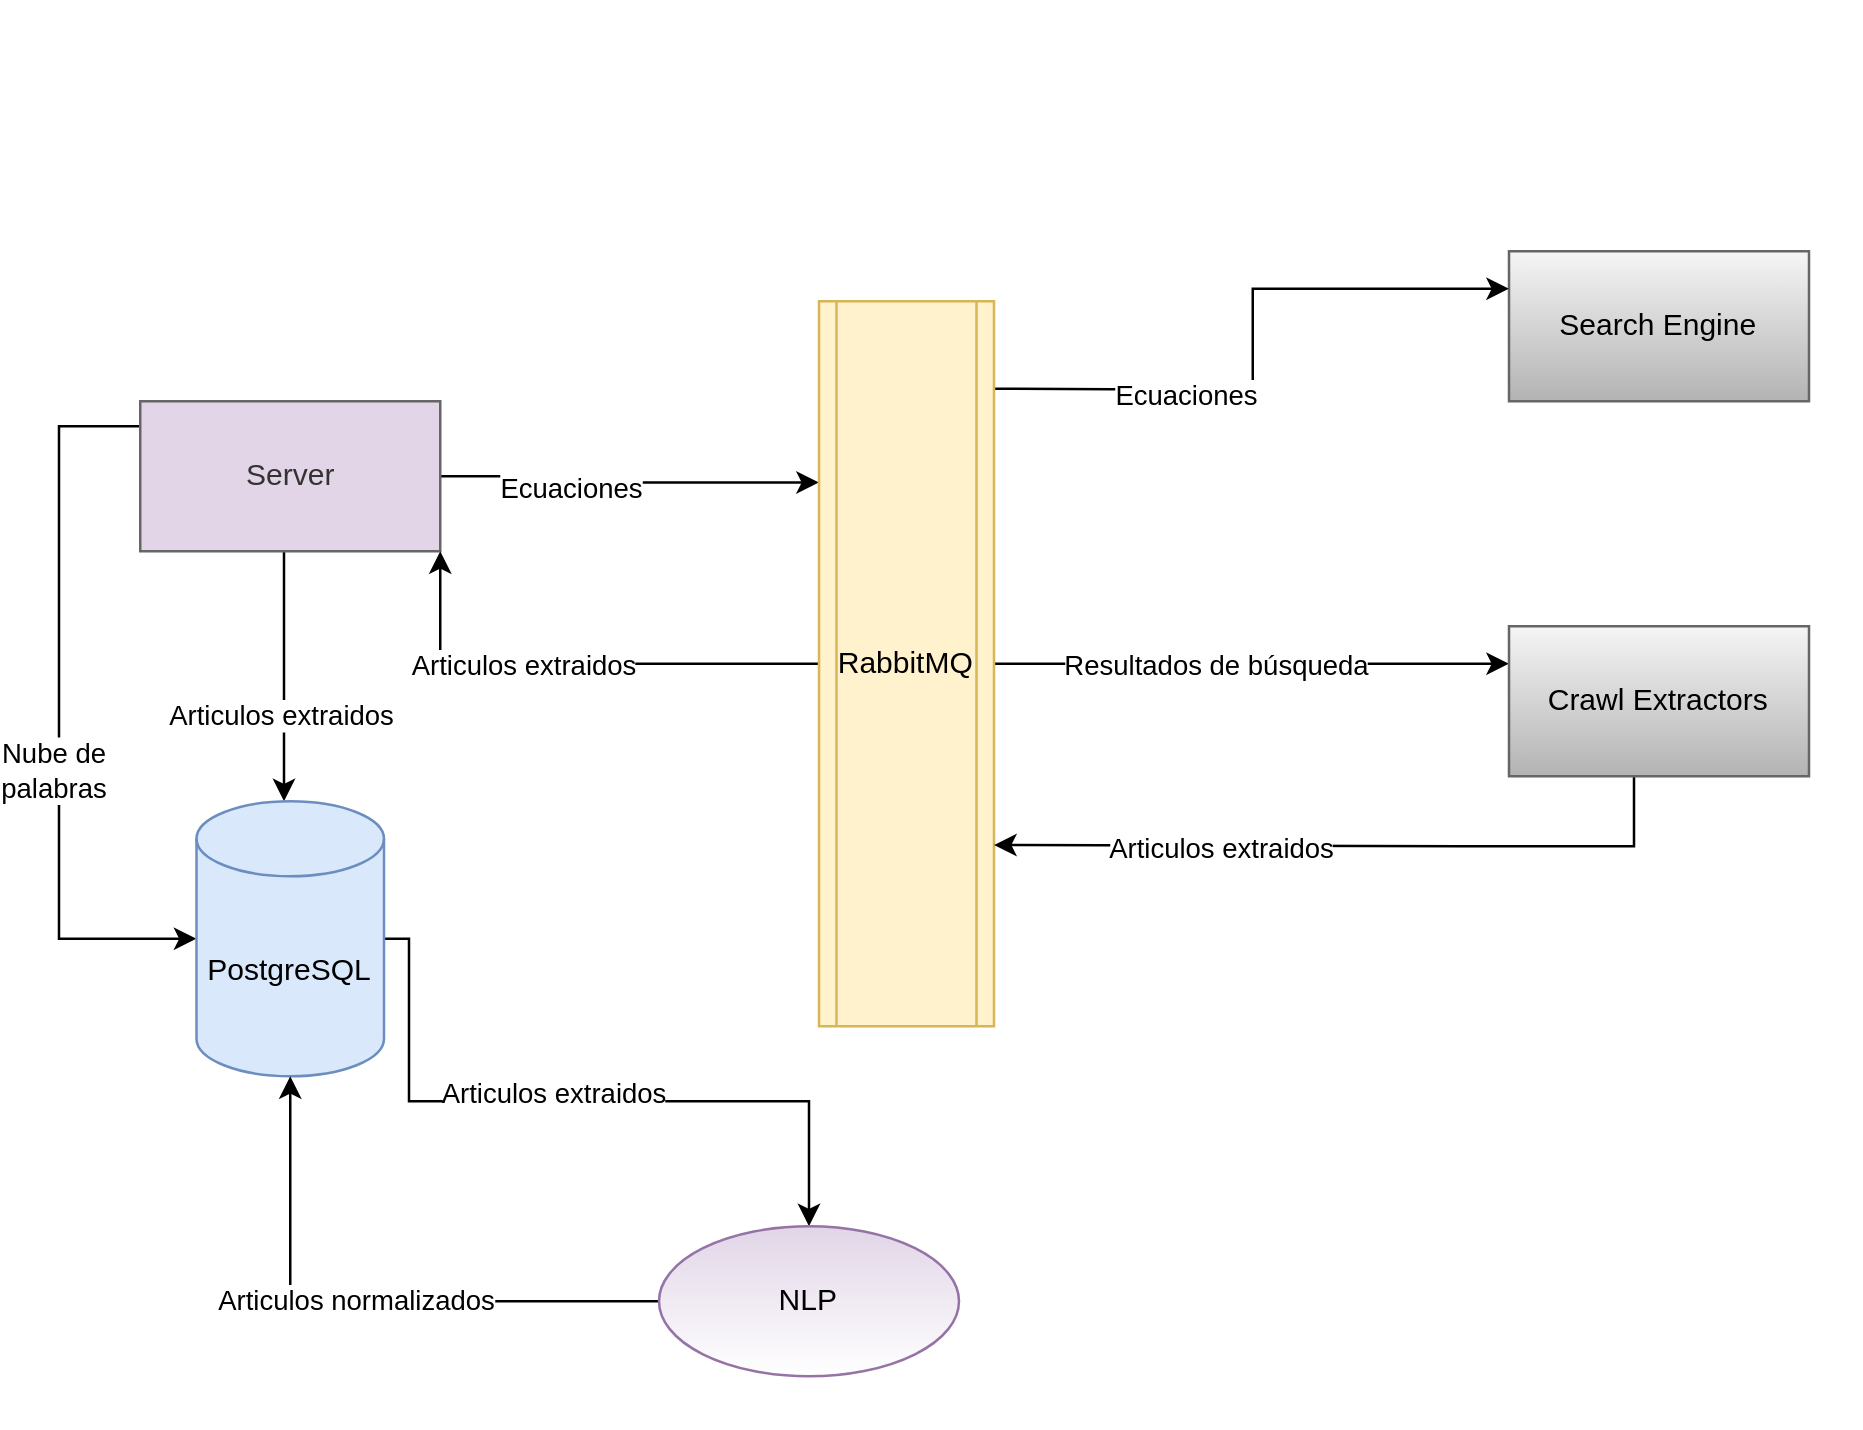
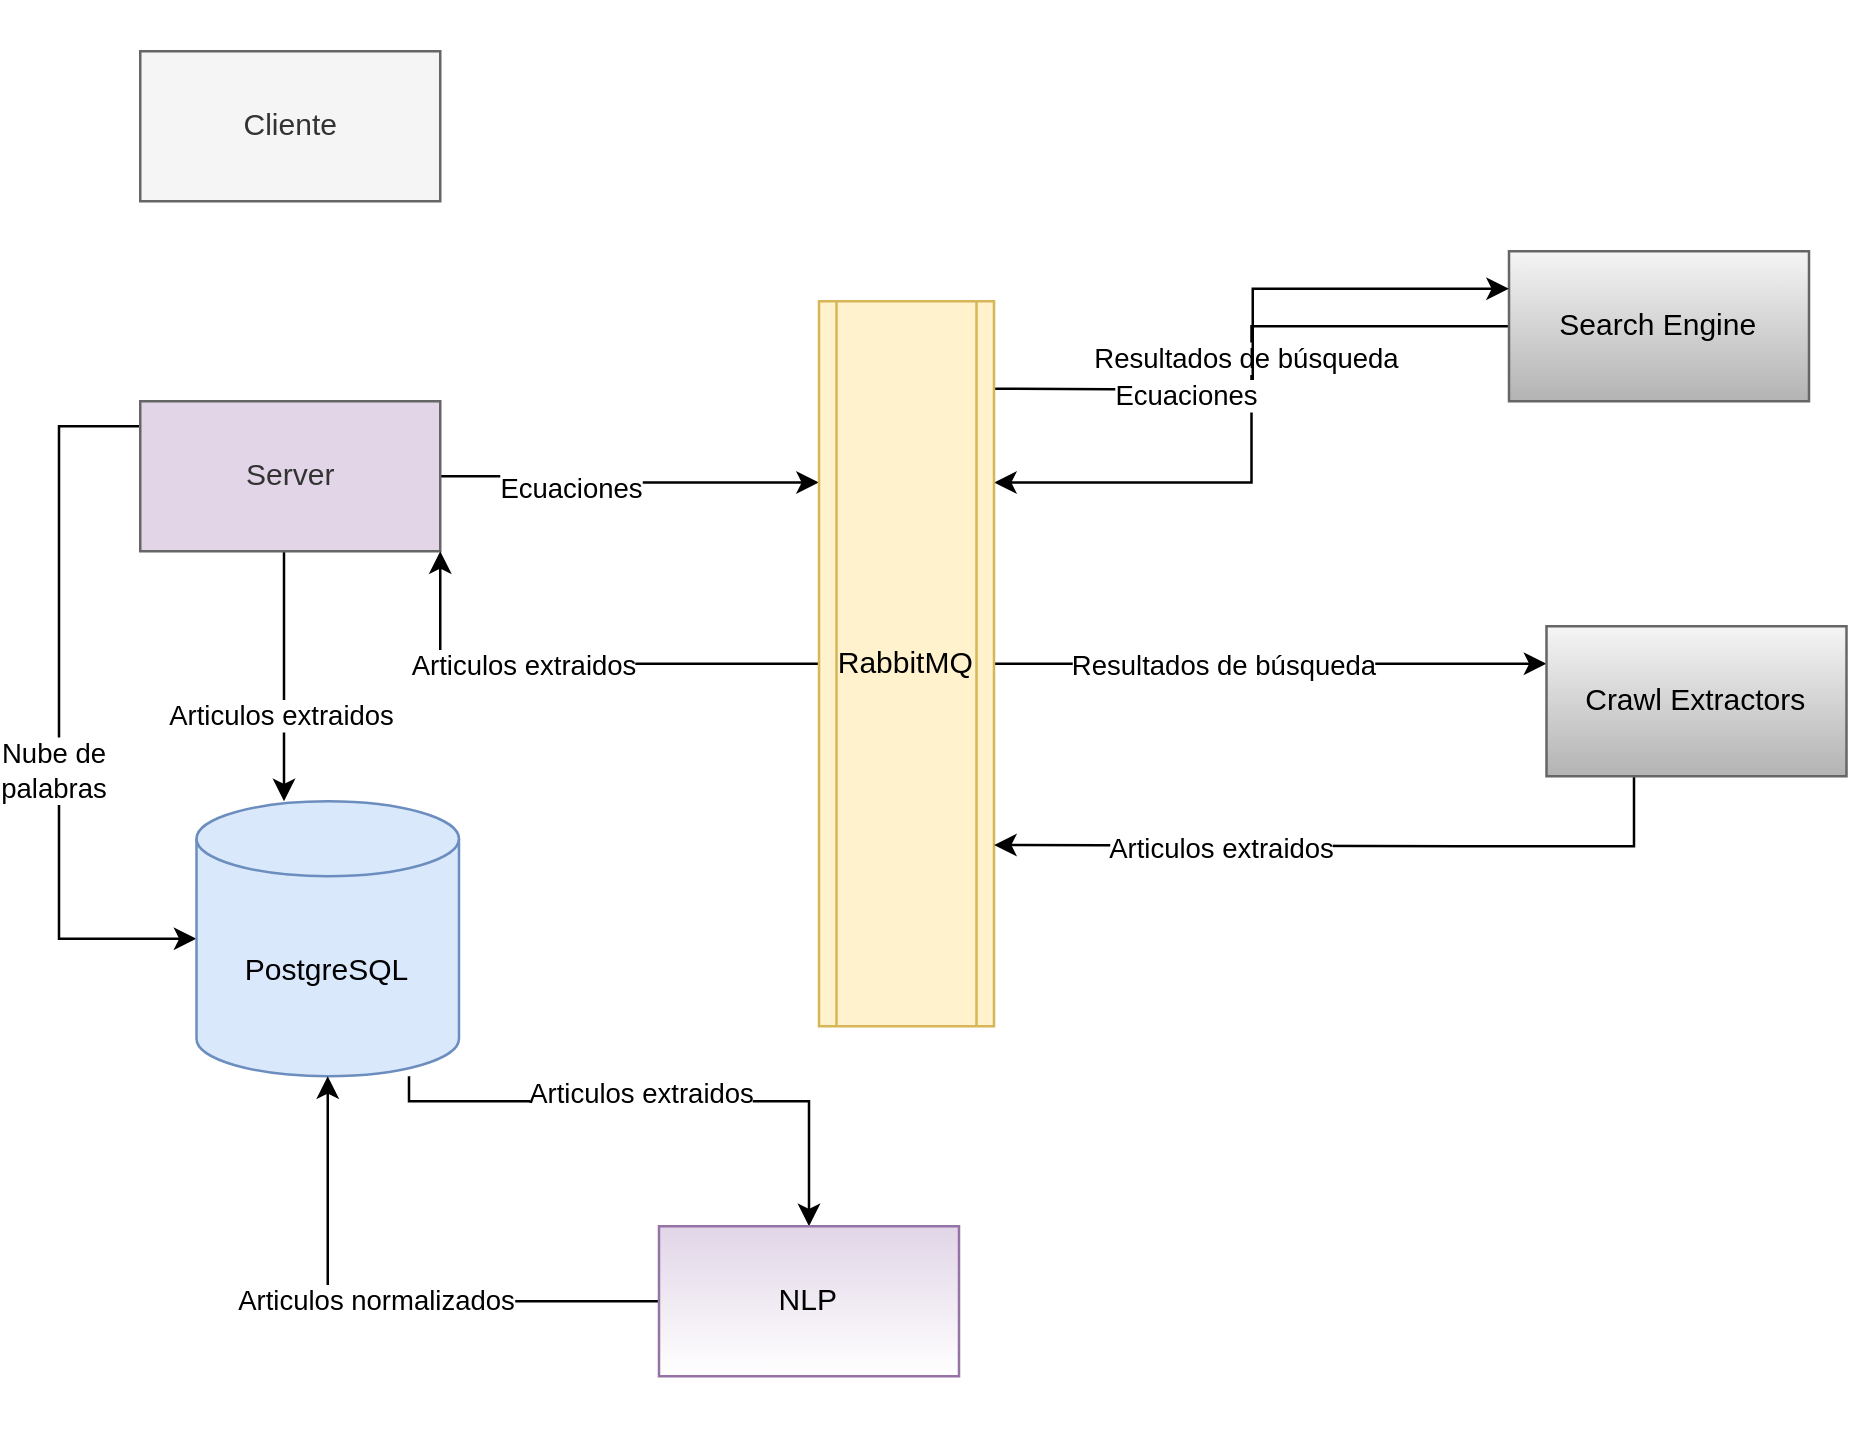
+ <mxCell id="28" value="Cliente" style="rounded=0;whiteSpace=wrap;html=1;fillColor=#f5f5f5;strokeColor=#666666;fontColor=#333333;" vertex="1" parent="1"><mxGeometry x="52.5" y="20" width="120" height="60" as="geometry" /></mxCell>
+ <mxCell id="9" style="edgeStyle=orthogonalEdgeStyle;rounded=0;orthogonalLoop=1;jettySize=auto;html=1;entryX=1;entryY=0.25;entryDx=0;entryDy=0;" parent="1" source="11" target="18" edge="1"><mxGeometry relative="1" as="geometry"><Array as="points"><mxPoint x="497" y="193" /></Array></mxGeometry></mxCell>
+ <mxCell id="10" value="Resultados de búsqueda" style="edgeLabel;html=1;align=center;verticalAlign=middle;resizable=0;points=[];" parent="9" vertex="1" connectable="0"><mxGeometry x="-0.142" y="-3" relative="1" as="geometry"><mxPoint as="offset" /></mxGeometry></mxCell>
- <mxCell id="21" value="Crawl Extractors" style="rounded=0;whiteSpace=wrap;html=1;gradientColor=#b3b3b3;fillColor=#f5f5f5;strokeColor=#666666;" parent="1" vertex="1"><mxGeometry x="600" y="250" width="120" height="60" as="geometry" /></mxCell>
+ <mxCell id="21" value="Crawl Extractors" style="rounded=0;whiteSpace=wrap;html=1;gradientColor=#b3b3b3;fillColor=#f5f5f5;strokeColor=#666666;" parent="1" vertex="1"><mxGeometry x="615" y="250" width="120" height="60" as="geometry" /></mxCell>
- <mxCell id="24" value="PostgreSQL" style="shape=cylinder3;whiteSpace=wrap;html=1;boundedLbl=1;backgroundOutline=1;size=15;fillColor=#dae8fc;strokeColor=#6c8ebf;" parent="1" vertex="1"><mxGeometry x="75" y="320" width="75" height="110" as="geometry" /></mxCell>
+ <mxCell id="24" value="PostgreSQL" style="shape=cylinder3;whiteSpace=wrap;html=1;boundedLbl=1;backgroundOutline=1;size=15;fillColor=#dae8fc;strokeColor=#6c8ebf;" parent="1" vertex="1"><mxGeometry x="75" y="320" width="105" height="110" as="geometry" /></mxCell>
- <mxCell id="27" value="NLP" style="ellipse;whiteSpace=wrap;html=1;fillColor=#e1d5e7;strokeColor=#9673a6;gradientColor=#ffffff;" parent="1" vertex="1"><mxGeometry x="260" y="490" width="120" height="60" as="geometry" /></mxCell>
+ <mxCell id="27" value="NLP" style="rounded=0;whiteSpace=wrap;html=1;fillColor=#e1d5e7;strokeColor=#9673a6;gradientColor=#ffffff;" parent="1" vertex="1"><mxGeometry x="260" y="490" width="120" height="60" as="geometry" /></mxCell>
